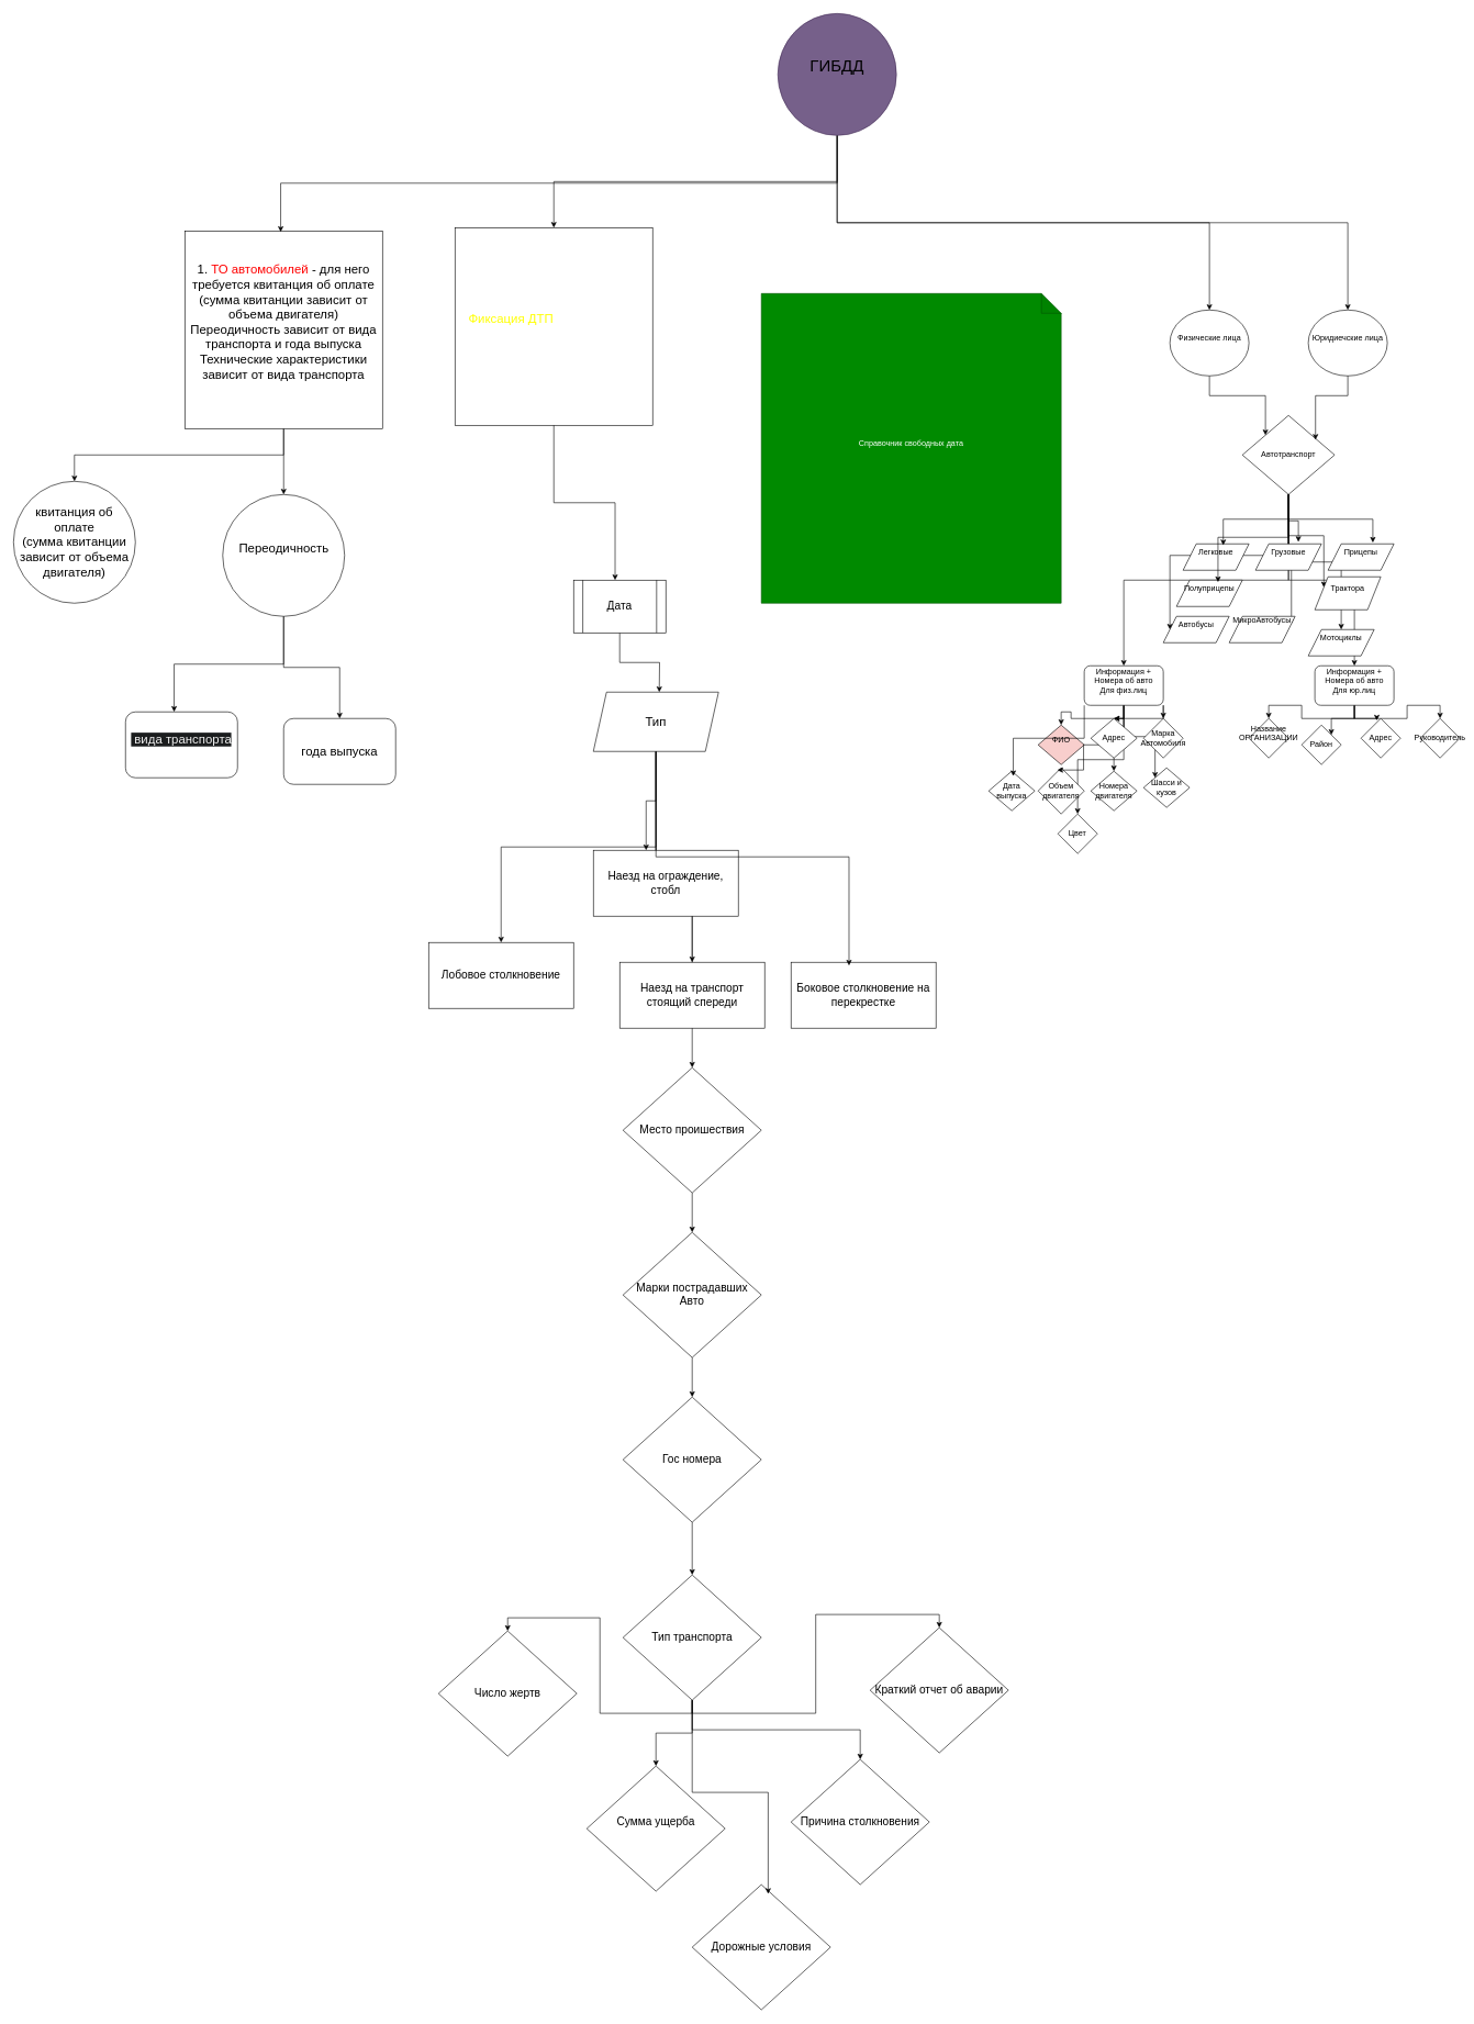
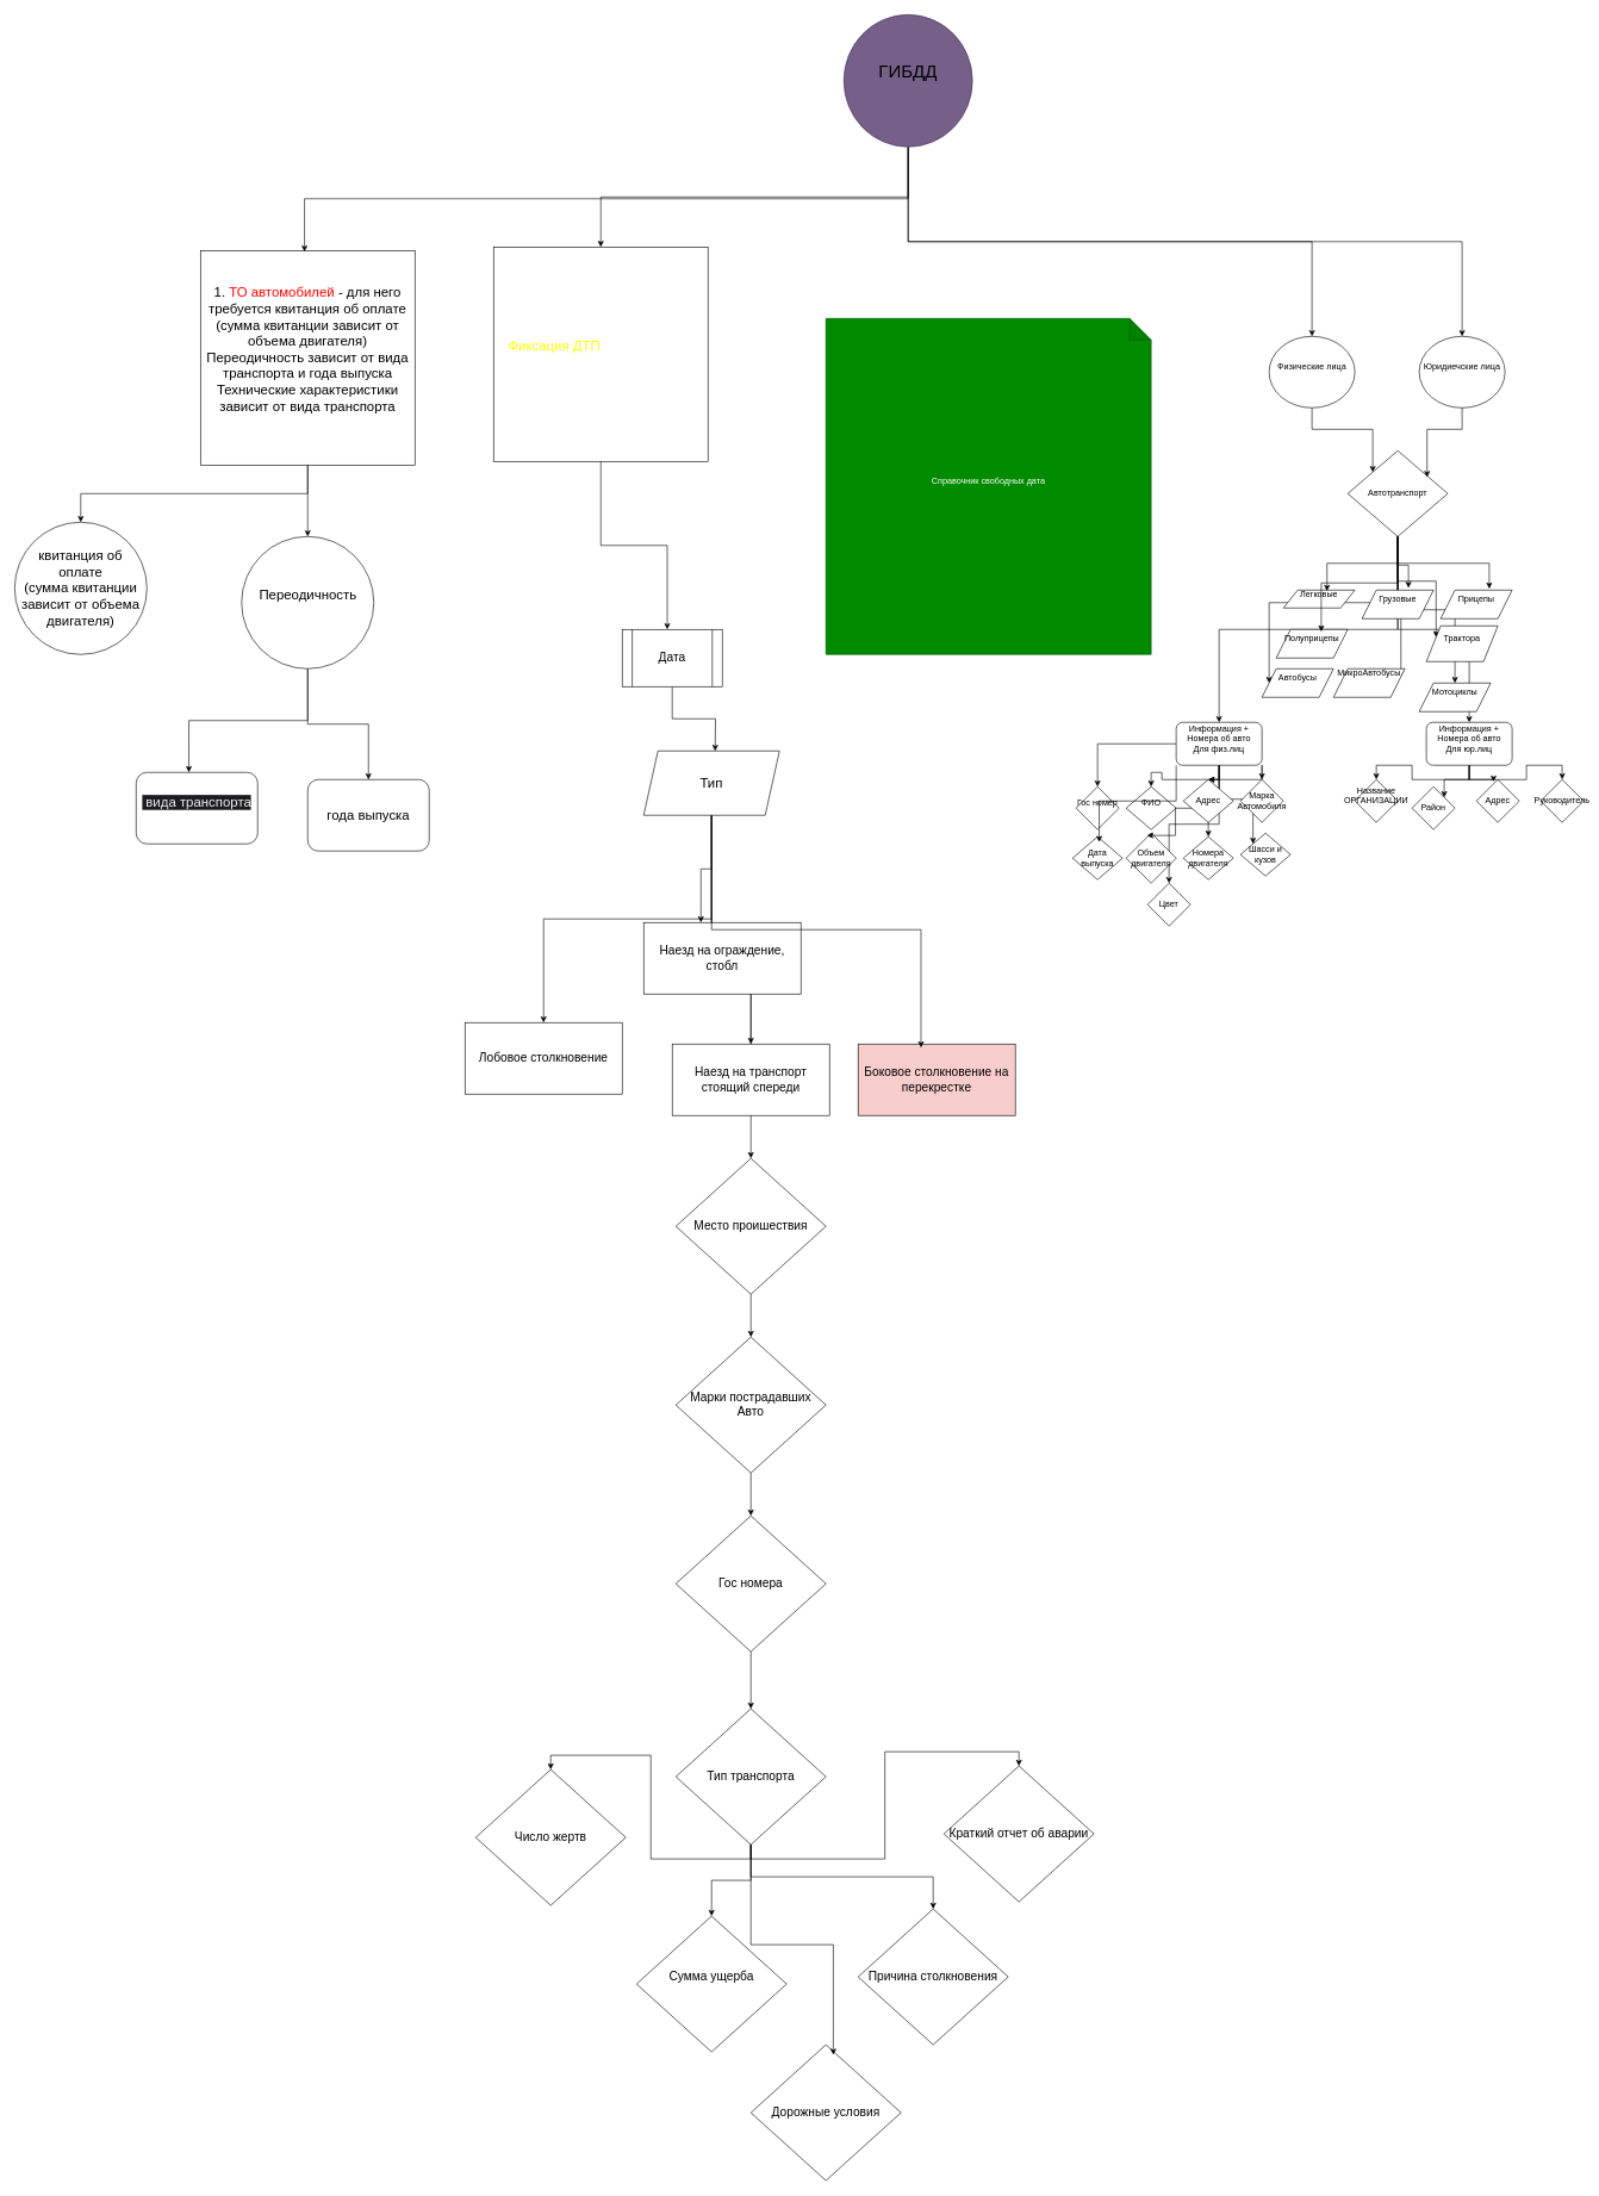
- <mxCell id="13" value="Легковые&lt;div&gt;&lt;br&gt;&lt;/div&gt;" style="shape=parallelogram;perimeter=parallelogramPerimeter;whiteSpace=wrap;html=1;fixedSize=1;size=20;" parent="1" vertex="1"><mxGeometry x="1795" y="825" width="100" height="40" as="geometry" /></mxCell>
+ <mxCell id="13" value="Легковые&lt;div&gt;&lt;br&gt;&lt;/div&gt;" style="shape=parallelogram;perimeter=parallelogramPerimeter;whiteSpace=wrap;html=1;fixedSize=1;size=20;" parent="1" vertex="1"><mxGeometry x="1795" y="825" width="100" height="25" as="geometry" /></mxCell>
+ <mxCell id="29" value="" style="edgeStyle=orthogonalEdgeStyle;rounded=0;orthogonalLoop=1;jettySize=auto;html=1;entryX=0.5;entryY=0;entryDx=0;entryDy=0;" parent="1" source="35" target="41" edge="1"><mxGeometry relative="1" as="geometry" /></mxCell>
+ <mxCell id="41" value="Гос номер&lt;div&gt;&lt;br&gt;&lt;/div&gt;" style="rhombus;whiteSpace=wrap;html=1;" parent="1" vertex="1"><mxGeometry x="1505" y="1100" width="60" height="60" as="geometry" /></mxCell>
- <mxCell id="42" value="&lt;div&gt;ФИО&lt;/div&gt;&lt;div&gt;&lt;br&gt;&lt;/div&gt;" style="rhombus;whiteSpace=wrap;html=1;fillColor=#f8cecc;" parent="1" vertex="1"><mxGeometry x="1575" y="1100" width="70" height="60" as="geometry" /></mxCell>
+ <mxCell id="42" value="&lt;div&gt;ФИО&lt;/div&gt;&lt;div&gt;&lt;br&gt;&lt;/div&gt;" style="rhombus;whiteSpace=wrap;html=1;" parent="1" vertex="1"><mxGeometry x="1575" y="1100" width="70" height="60" as="geometry" /></mxCell>
- <mxCell id="81" value="&lt;span style=&quot;font-size: 17px;&quot;&gt;Боковое столкновение на перекрестке&lt;/span&gt;" style="rounded=0;whiteSpace=wrap;html=1;" parent="1" vertex="1"><mxGeometry x="1200" y="1460" width="220" height="100" as="geometry" /></mxCell>
+ <mxCell id="81" value="&lt;span style=&quot;font-size: 17px;&quot;&gt;Боковое столкновение на перекрестке&lt;/span&gt;" style="rounded=0;whiteSpace=wrap;html=1;fillColor=#f8cecc;" parent="1" vertex="1"><mxGeometry x="1200" y="1460" width="220" height="100" as="geometry" /></mxCell>
